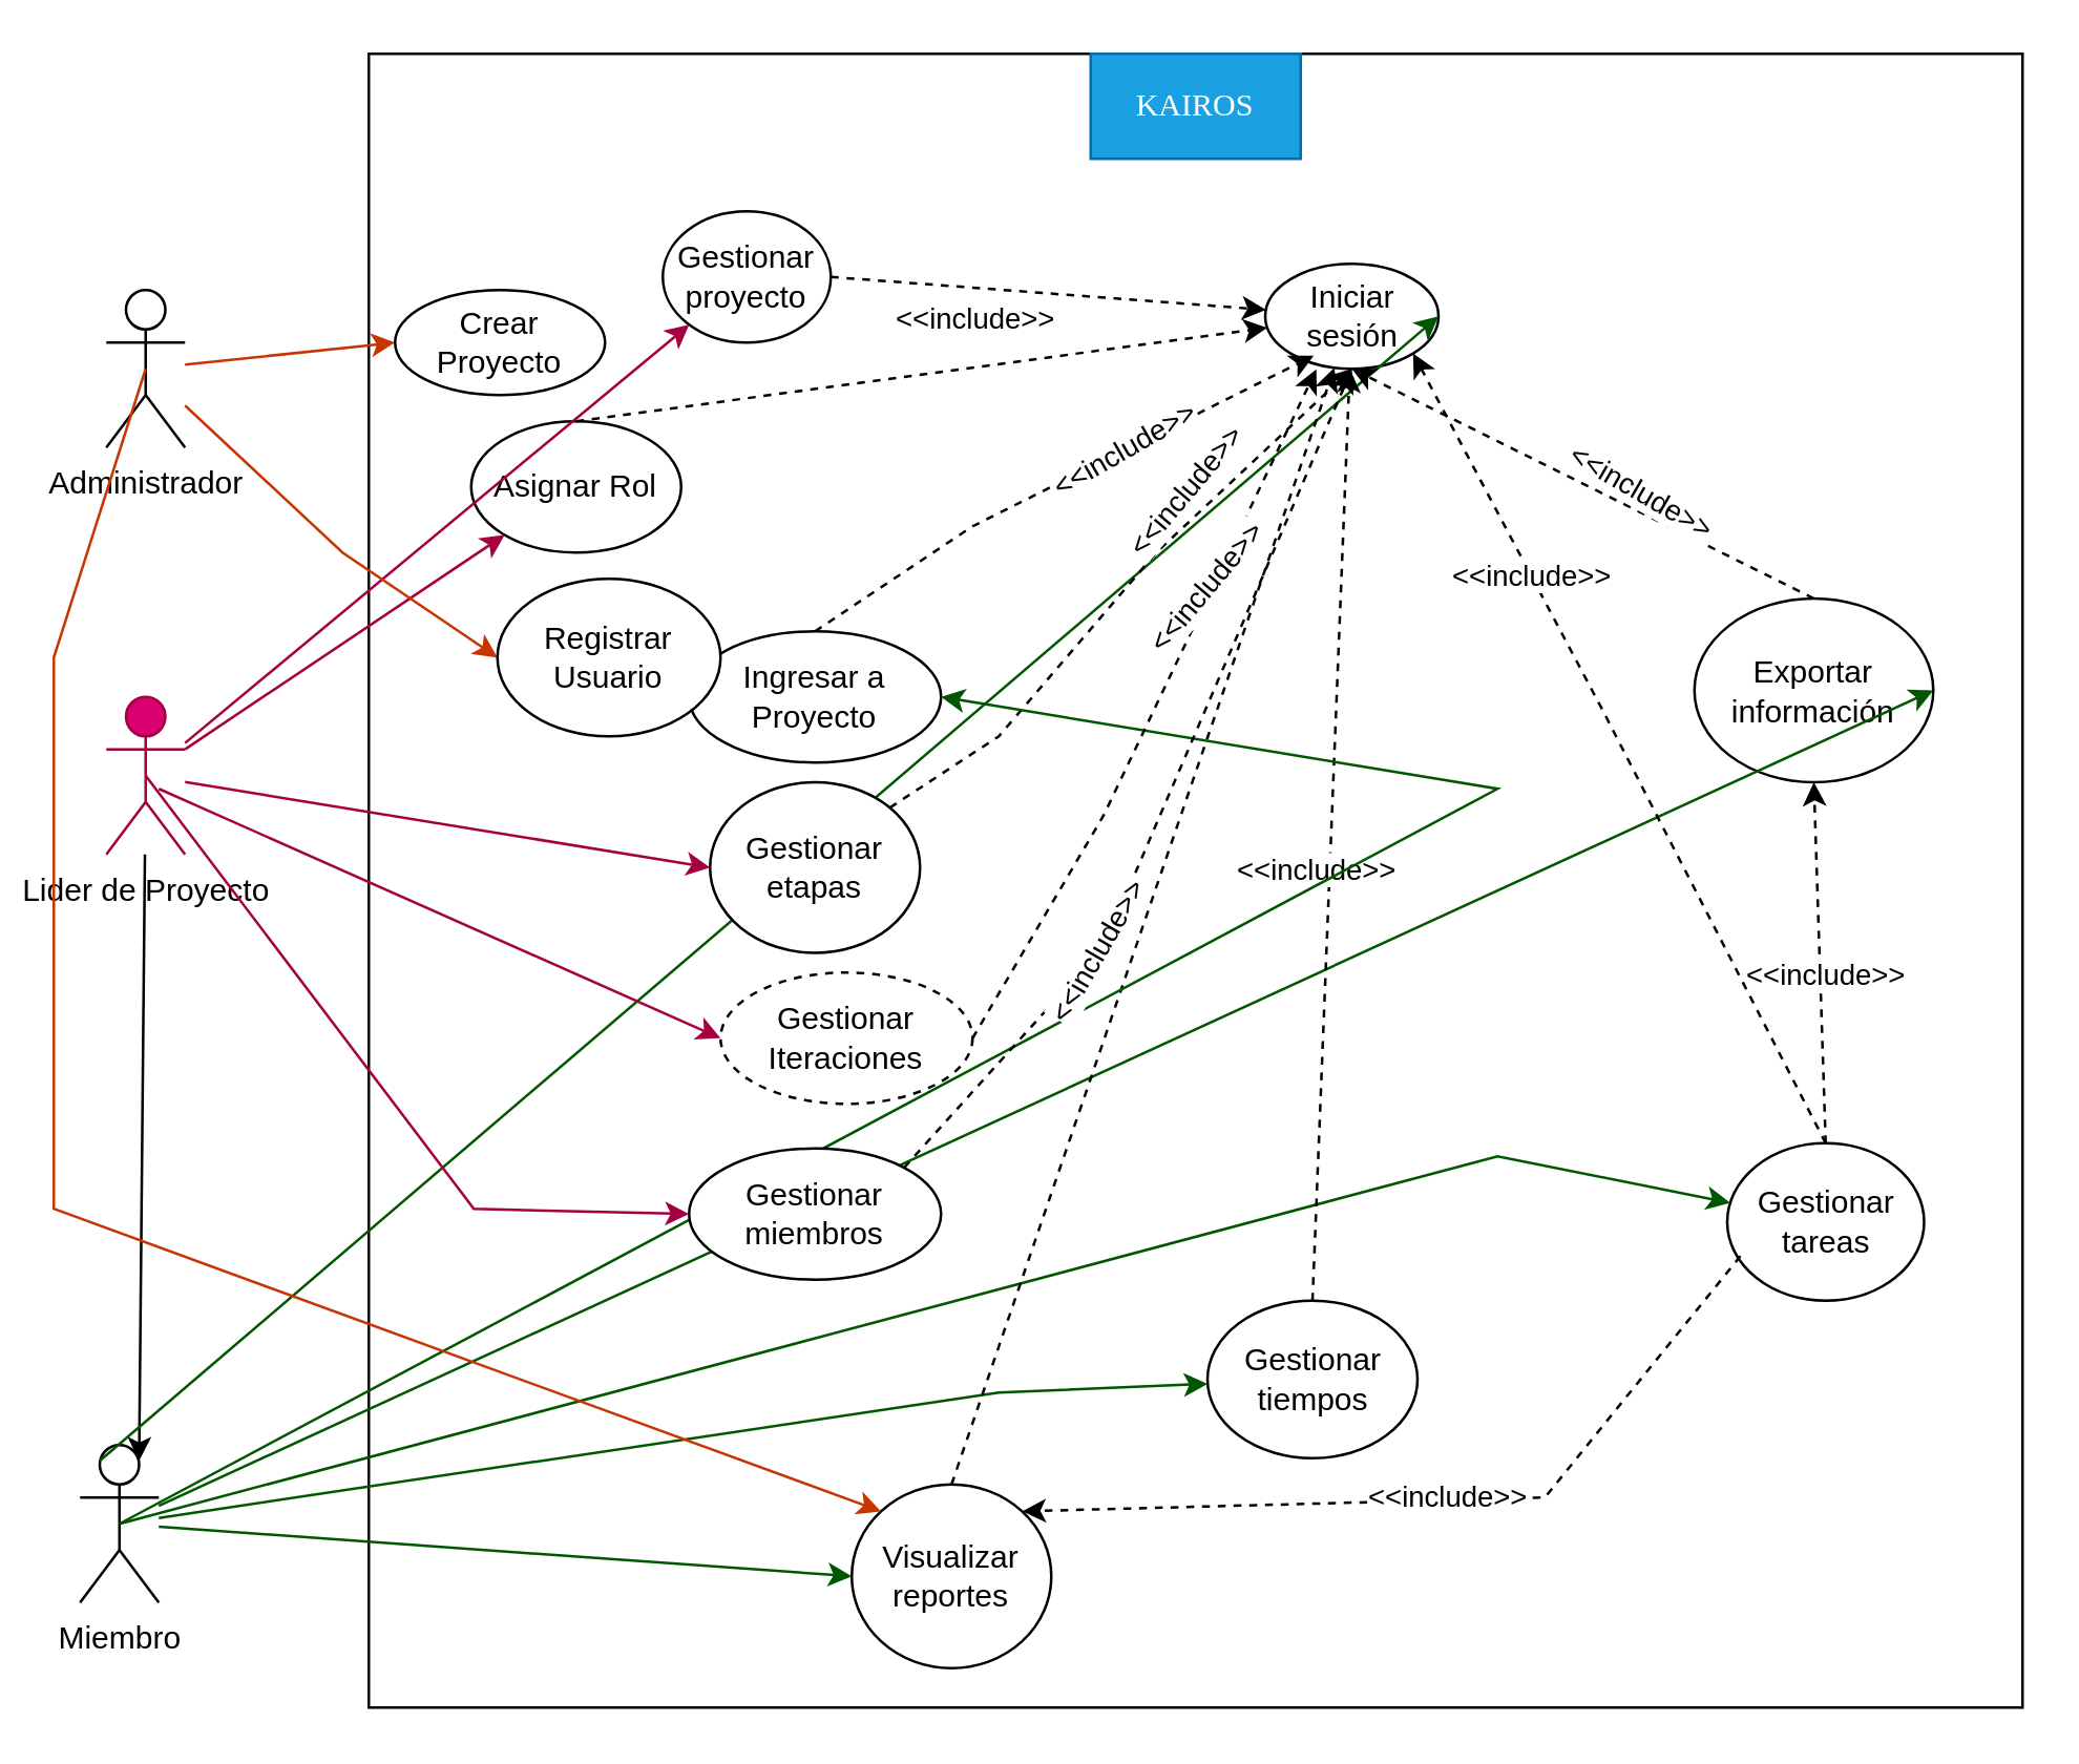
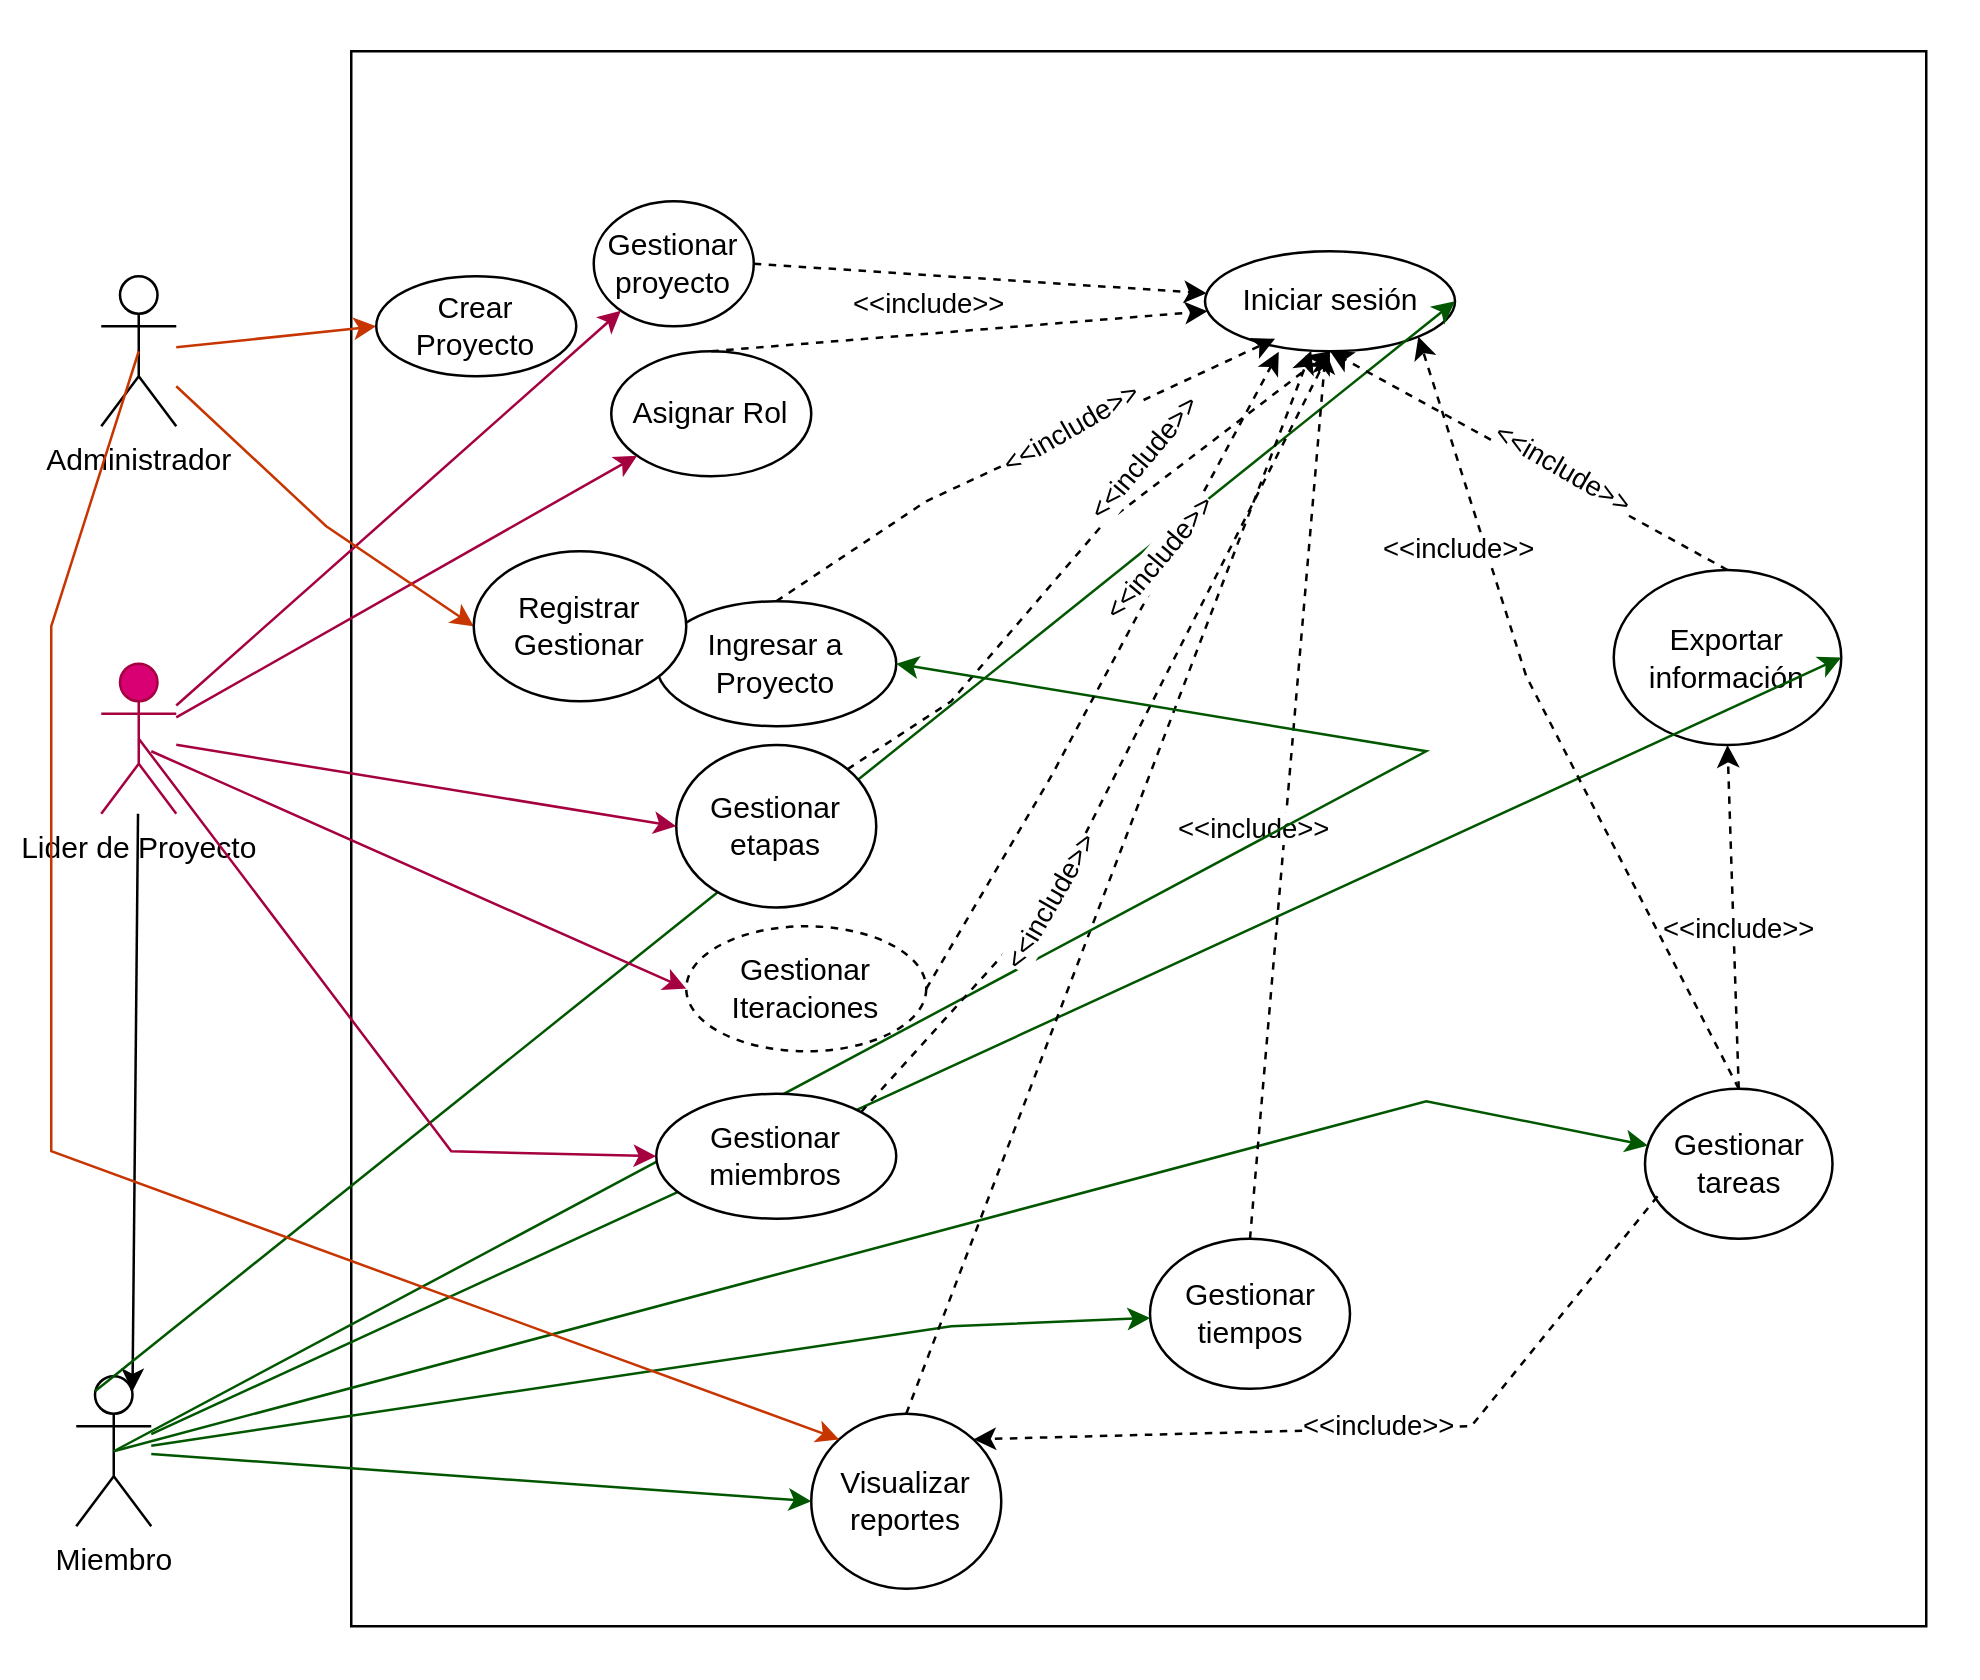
- <mxCell id="6" value="KAIROS" style="text;strokeColor=#006EAF;align=center;fillColor=#1ba1e2;html=1;verticalAlign=middle;whiteSpace=wrap;rounded=0;fontColor=#ffffff;fontFamily=Comic Sans MS;" vertex="1" parent="1"><mxGeometry x="415" y="20" width="80" height="40" as="geometry" /></mxCell>
- <mxCell id="11" value="Gestionar proyecto" style="ellipse;whiteSpace=wrap;html=1;" vertex="1" parent="1"><mxGeometry x="252" y="80" width="64" height="50" as="geometry" /></mxCell>
+ <mxCell id="11" value="Gestionar proyecto" style="ellipse;whiteSpace=wrap;html=1;" vertex="1" parent="1"><mxGeometry x="237" y="80" width="64" height="50" as="geometry" /></mxCell>
- <mxCell id="7" value="Iniciar sesión" style="ellipse;whiteSpace=wrap;html=1;" vertex="1" parent="1"><mxGeometry x="481.5" y="100" width="66" height="40" as="geometry" /></mxCell>
+ <mxCell id="7" value="Iniciar sesión" style="ellipse;whiteSpace=wrap;html=1;" vertex="1" parent="1"><mxGeometry x="481.5" y="100" width="100" height="40" as="geometry" /></mxCell>
- <mxCell id="9" value="Asignar Rol" style="ellipse;whiteSpace=wrap;html=1;" vertex="1" parent="1"><mxGeometry x="179" y="160" width="80" height="50" as="geometry" /></mxCell>
+ <mxCell id="9" value="Asignar Rol" style="ellipse;whiteSpace=wrap;html=1;" vertex="1" parent="1"><mxGeometry x="244" y="140" width="80" height="50" as="geometry" /></mxCell>
- <mxCell id="54" value="Registrar Usuario" style="ellipse;whiteSpace=wrap;html=1;" vertex="1" parent="1"><mxGeometry x="189" y="220" width="85" height="60" as="geometry" /></mxCell>
+ <mxCell id="54" value="Registrar Gestionar" style="ellipse;whiteSpace=wrap;html=1;" vertex="1" parent="1"><mxGeometry x="189" y="220" width="85" height="60" as="geometry" /></mxCell>
